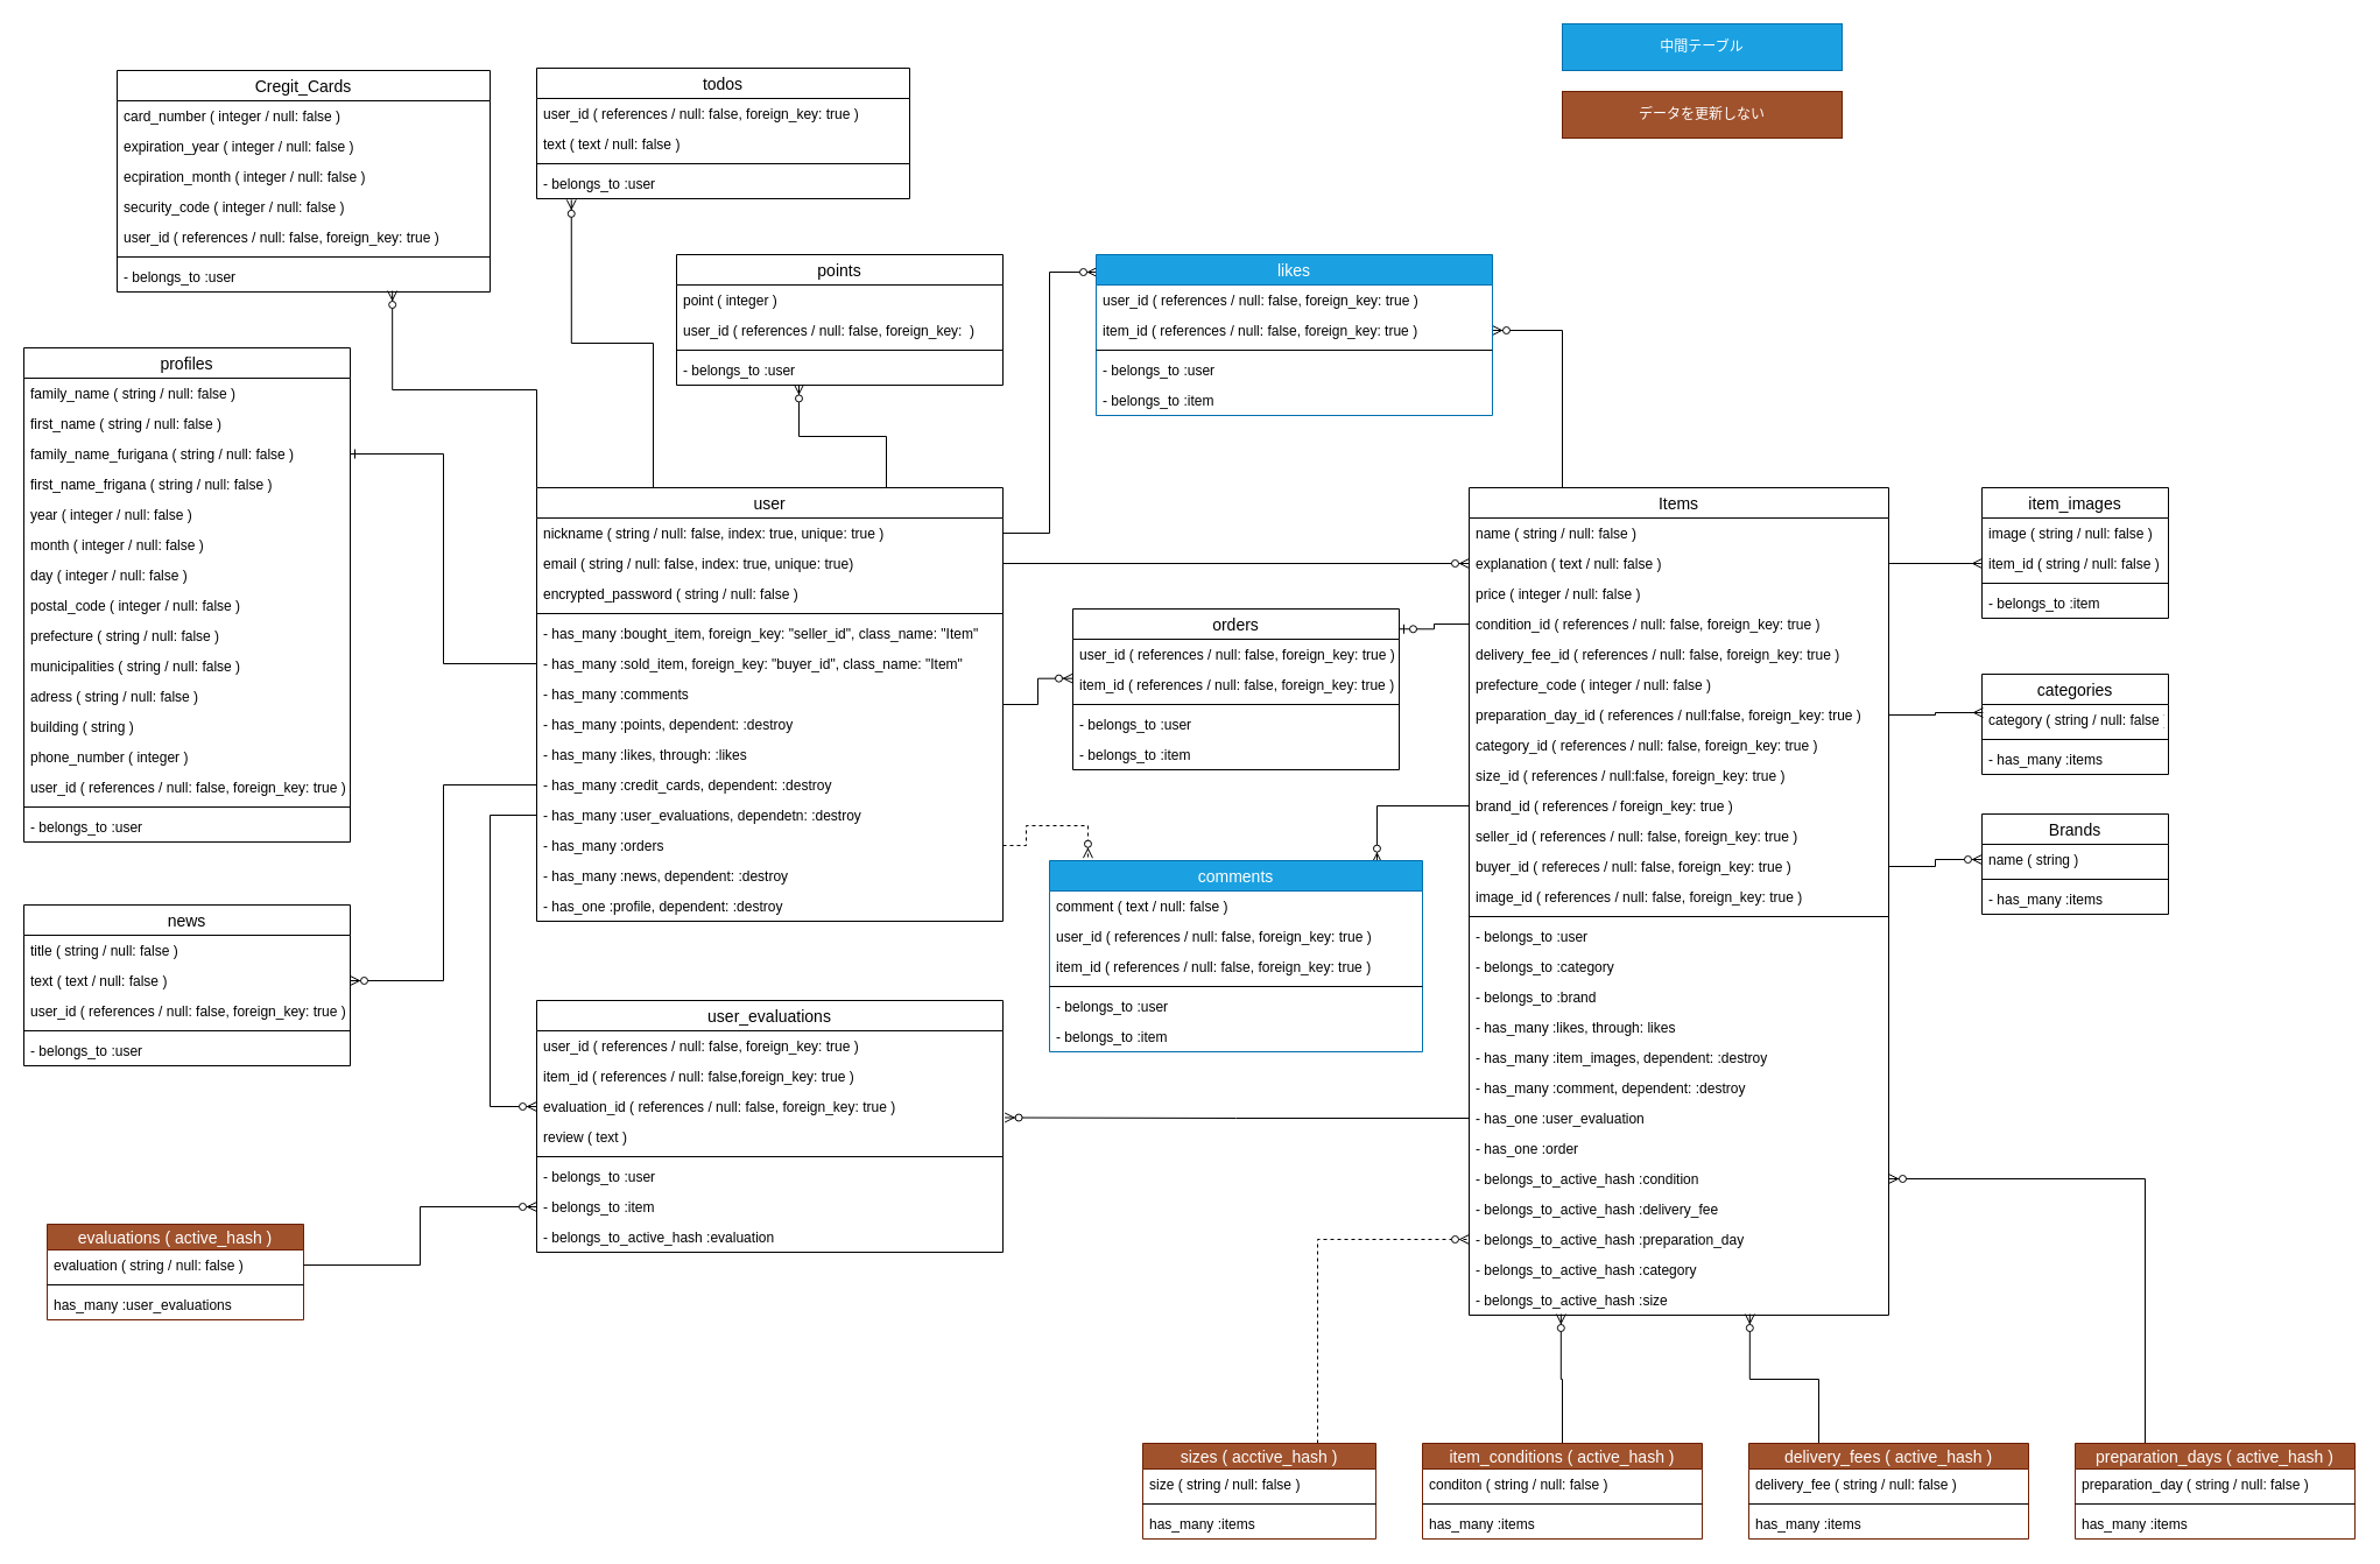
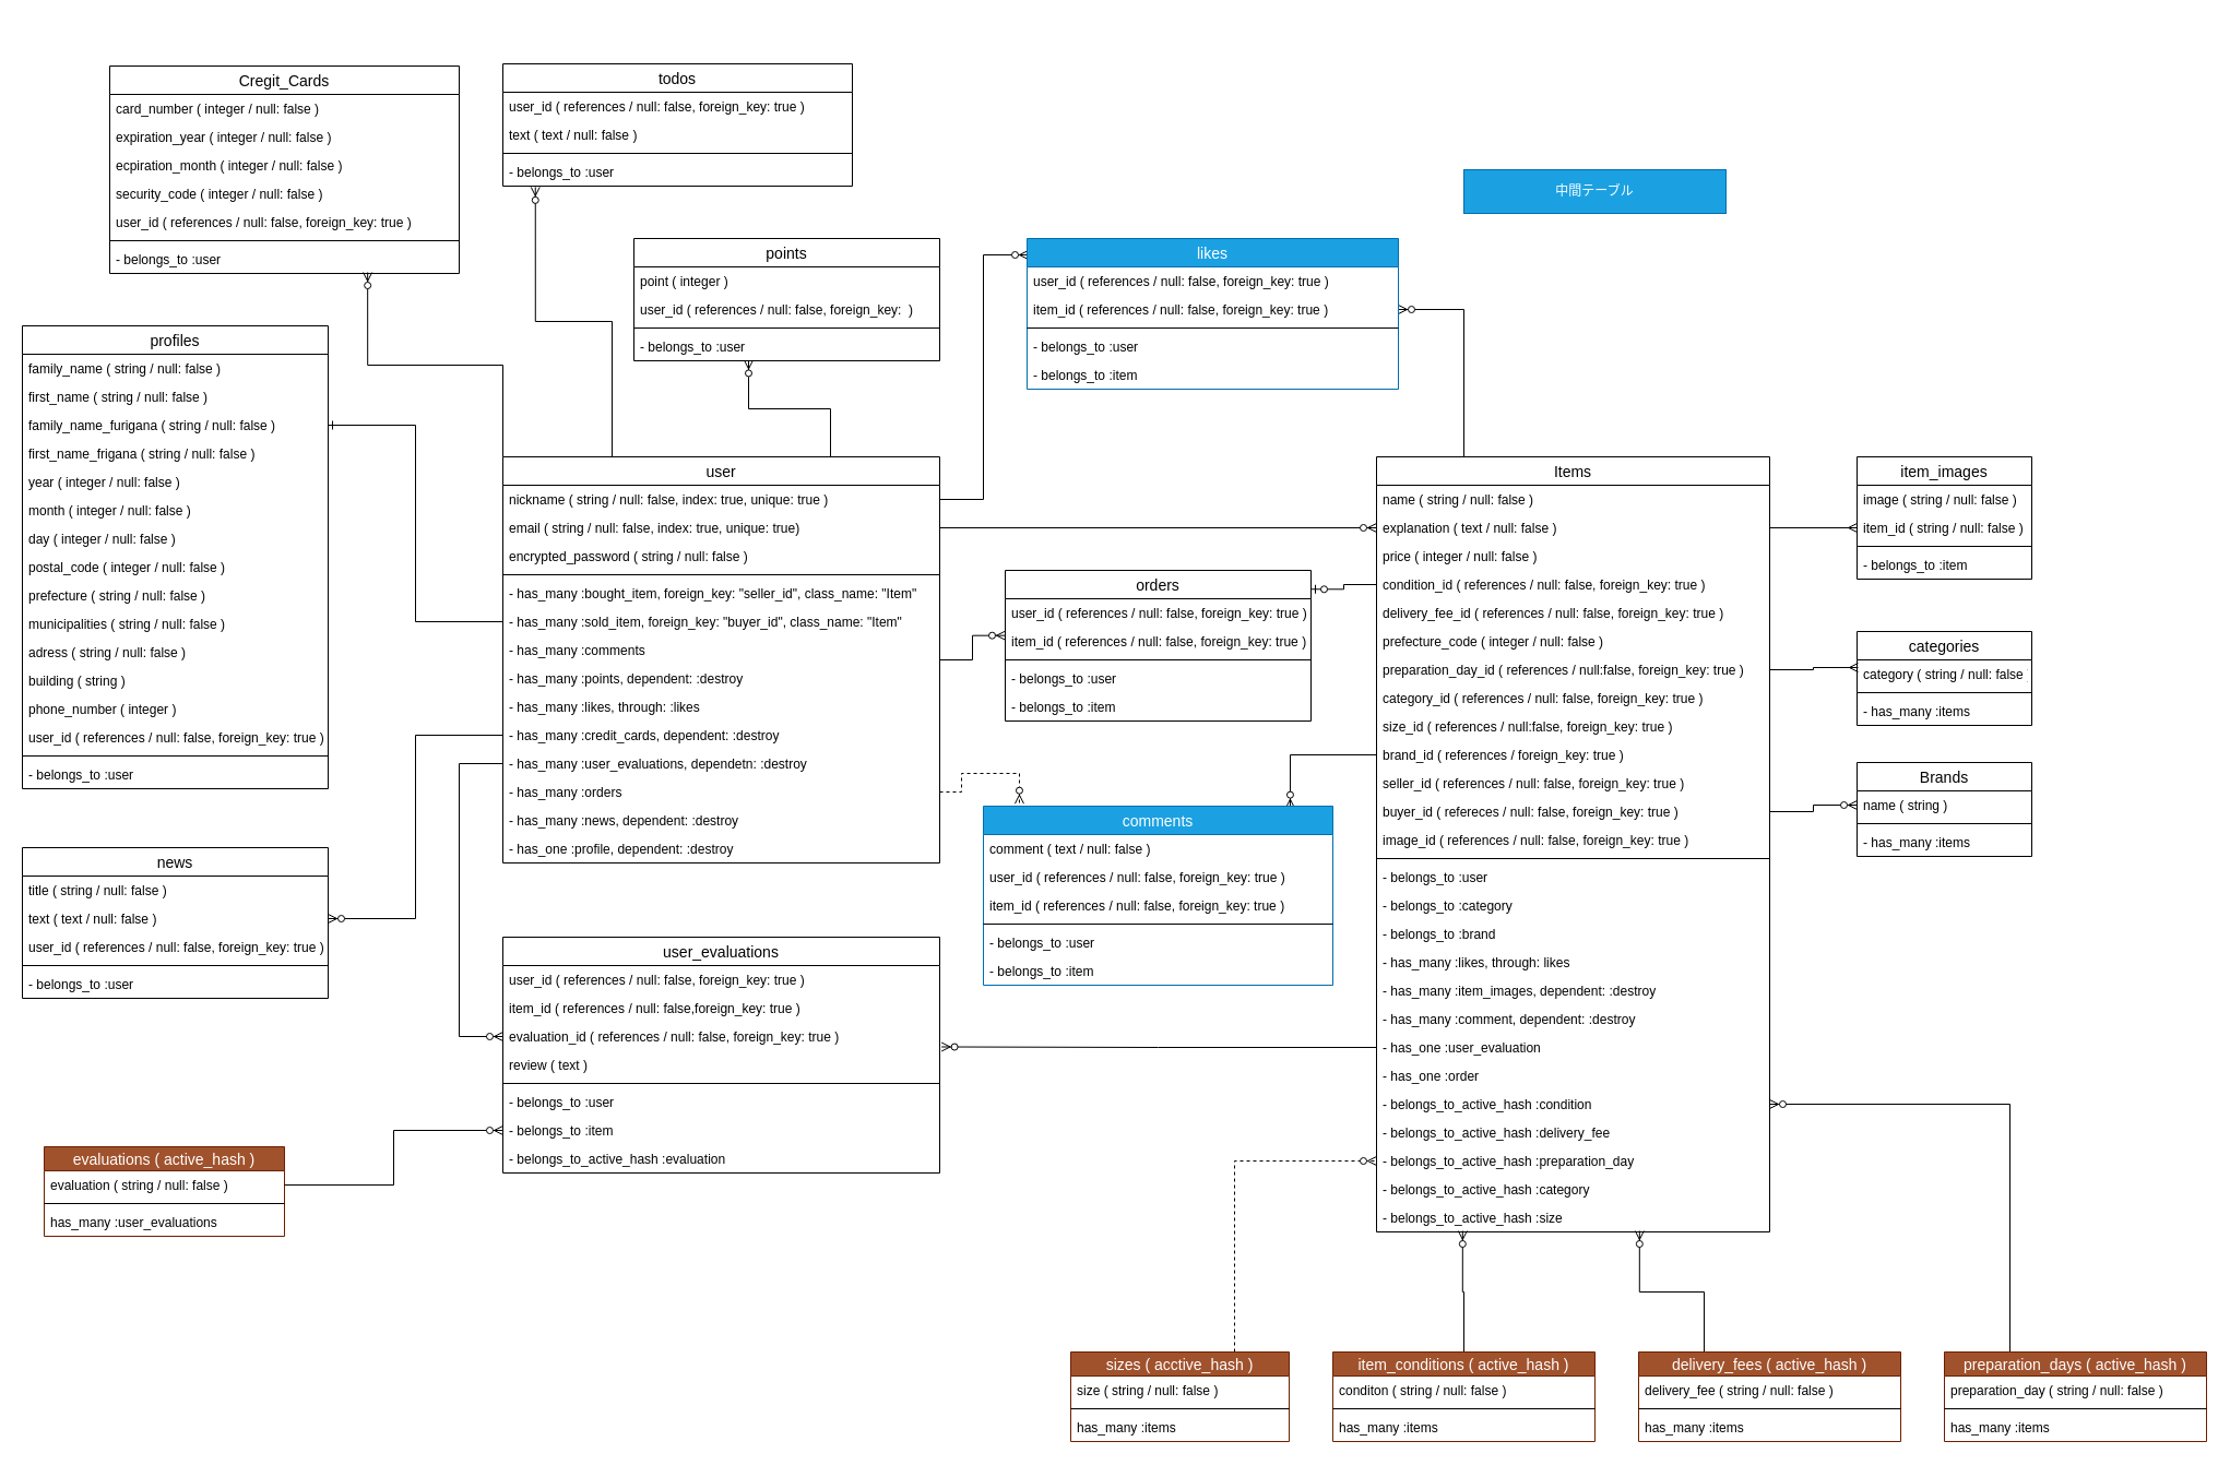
- <mxCell id="170" value="中間テーブル" style="whiteSpace=wrap;html=1;align=center;fillColor=#1ba1e2;strokeColor=#006EAF;fontColor=#ffffff;" parent="1" vertex="1"><mxGeometry x="1340" y="20" width="240" height="40" as="geometry" /></mxCell>
+ <mxCell id="170" value="中間テーブル" style="whiteSpace=wrap;html=1;align=center;fillColor=#1ba1e2;strokeColor=#006EAF;fontColor=#ffffff;" parent="1" vertex="1"><mxGeometry x="1340" y="155" width="240" height="40" as="geometry" /></mxCell>
- <mxCell id="169" value="データを更新しない" style="whiteSpace=wrap;html=1;align=center;fillColor=#a0522d;strokeColor=#6D1F00;fontColor=#ffffff;" parent="1" vertex="1"><mxGeometry x="1340" y="78" width="240" height="40" as="geometry" /></mxCell>
